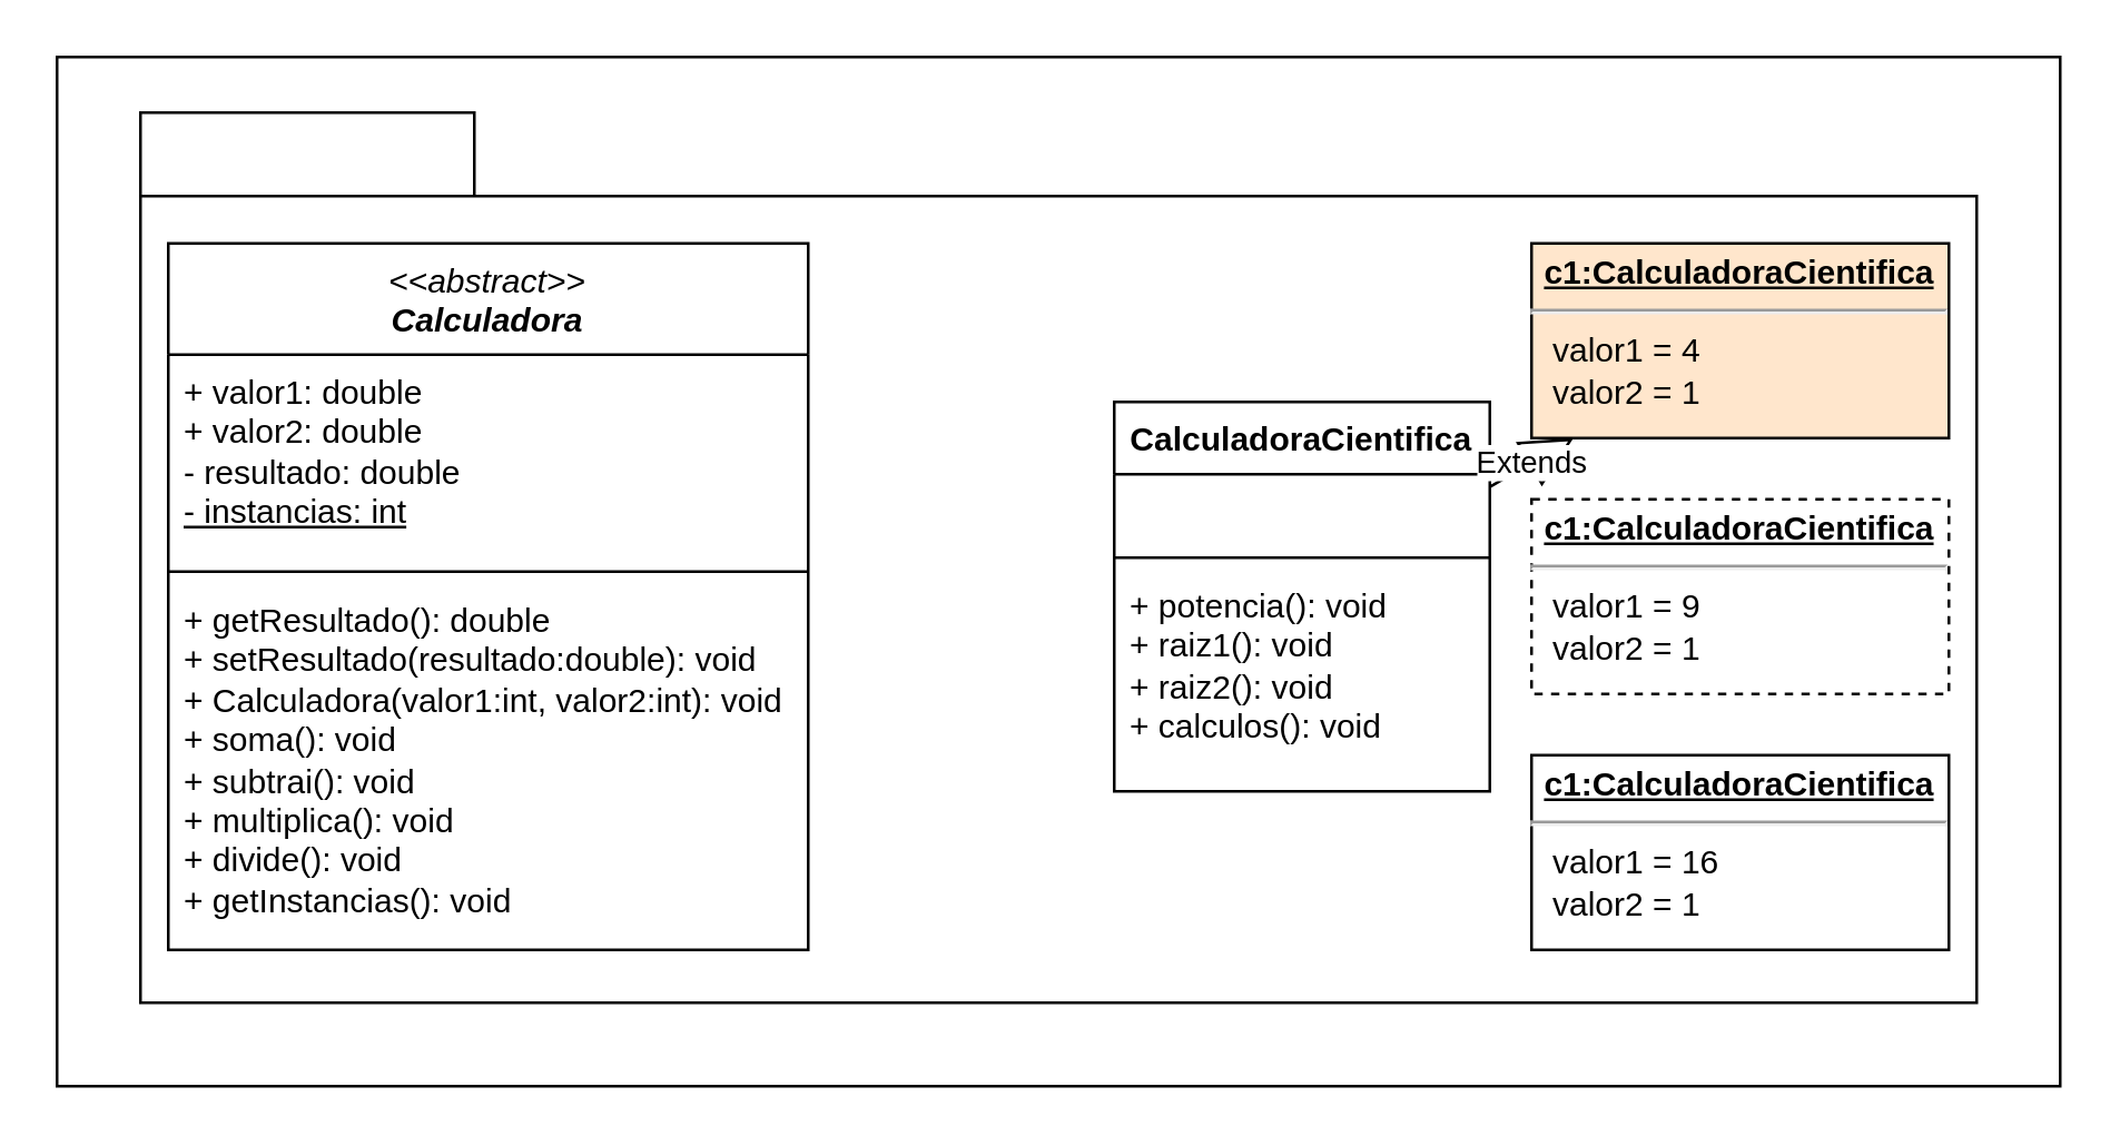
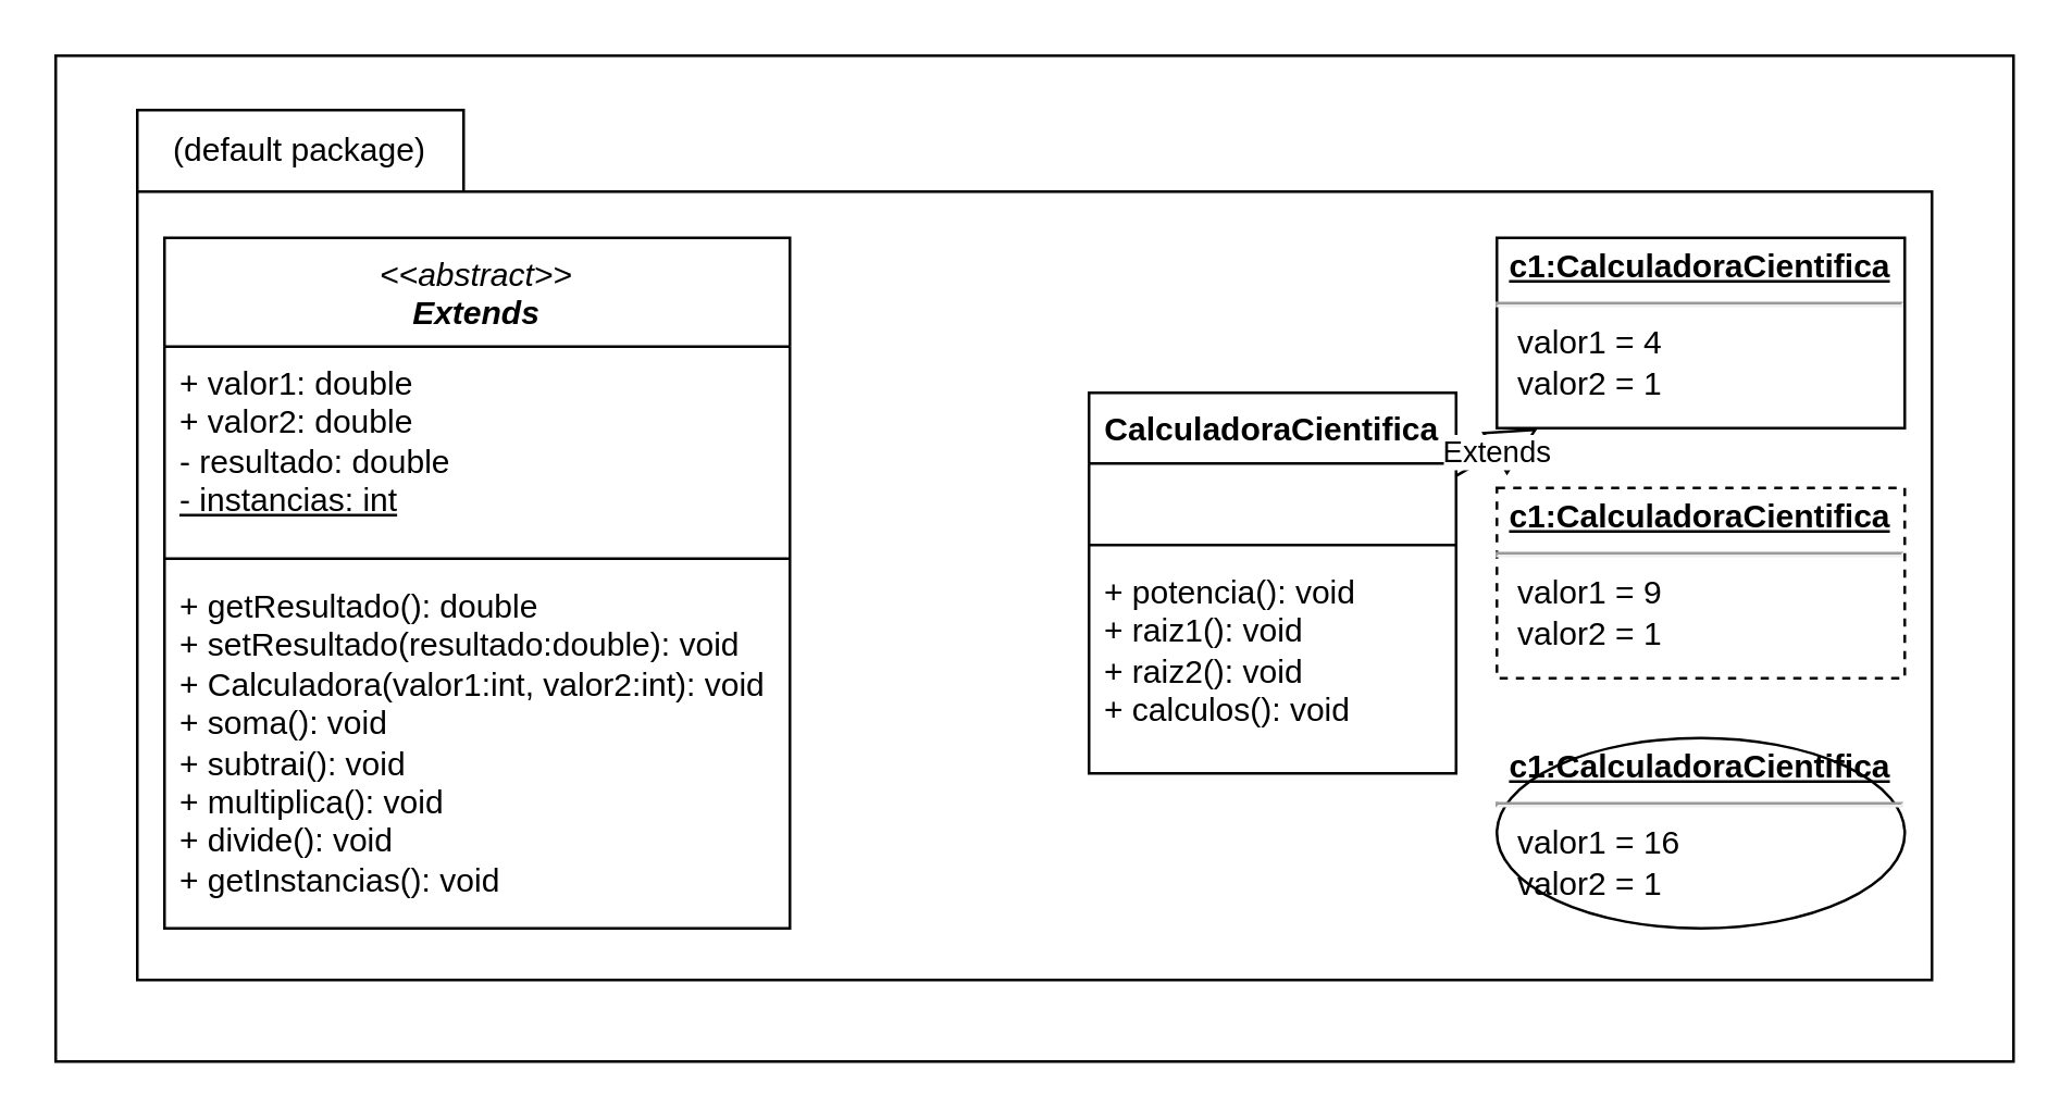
+ <mxCell id="4" value="(default package)" style="text;html=1;strokeColor=none;fillColor=none;align=center;verticalAlign=middle;whiteSpace=wrap;rounded=0;" parent="1" vertex="1"><mxGeometry x="60" y="40" width="100" height="30" as="geometry" /></mxCell>
- <mxCell id="5" value="&lt;i&gt;&lt;span style=&quot;font-weight: normal;&quot;&gt;&amp;lt;&amp;lt;abstract&amp;gt;&amp;gt;&lt;br&gt;&lt;/span&gt;Calculadora&lt;/i&gt;" style="swimlane;fontStyle=1;align=center;verticalAlign=top;childLayout=stackLayout;horizontal=1;startSize=40;horizontalStack=0;resizeParent=1;resizeParentMax=0;resizeLast=0;collapsible=1;marginBottom=0;whiteSpace=wrap;html=1;" parent="1" vertex="1"><mxGeometry x="60" y="87" width="230" height="254" as="geometry" /></mxCell>
+ <mxCell id="5" value="&lt;i&gt;&lt;span style=&quot;font-weight: normal;&quot;&gt;&amp;lt;&amp;lt;abstract&amp;gt;&amp;gt;&lt;br&gt;&lt;/span&gt;Extends&lt;/i&gt;" style="swimlane;fontStyle=1;align=center;verticalAlign=top;childLayout=stackLayout;horizontal=1;startSize=40;horizontalStack=0;resizeParent=1;resizeParentMax=0;resizeLast=0;collapsible=1;marginBottom=0;whiteSpace=wrap;html=1;" parent="1" vertex="1"><mxGeometry x="60" y="87" width="230" height="254" as="geometry" /></mxCell>
- <mxCell id="14" value="&lt;p style=&quot;margin:0px;margin-top:4px;text-align:center;text-decoration:underline;&quot;&gt;&lt;b&gt;c1:CalculadoraCientifica&lt;/b&gt;&lt;/p&gt;&lt;hr&gt;&lt;p style=&quot;margin:0px;margin-left:8px;&quot;&gt;valor1 = 4&lt;/p&gt;&lt;p style=&quot;margin:0px;margin-left:8px;&quot;&gt;valor2 = 1&lt;br&gt;&lt;/p&gt;" style="verticalAlign=top;align=left;overflow=fill;fontSize=12;fontFamily=Helvetica;html=1;whiteSpace=wrap;fillColor=#ffe6cc;" vertex="1" parent="1"><mxGeometry x="550" y="87" width="150" height="70" as="geometry" /></mxCell>
+ <mxCell id="14" value="&lt;p style=&quot;margin:0px;margin-top:4px;text-align:center;text-decoration:underline;&quot;&gt;&lt;b&gt;c1:CalculadoraCientifica&lt;/b&gt;&lt;/p&gt;&lt;hr&gt;&lt;p style=&quot;margin:0px;margin-left:8px;&quot;&gt;valor1 = 4&lt;/p&gt;&lt;p style=&quot;margin:0px;margin-left:8px;&quot;&gt;valor2 = 1&lt;br&gt;&lt;/p&gt;" style="verticalAlign=top;align=left;overflow=fill;fontSize=12;fontFamily=Helvetica;html=1;whiteSpace=wrap;" vertex="1" parent="1"><mxGeometry x="550" y="87" width="150" height="70" as="geometry" /></mxCell>
- <mxCell id="16" value="&lt;p style=&quot;margin:0px;margin-top:4px;text-align:center;text-decoration:underline;&quot;&gt;&lt;b&gt;c1:CalculadoraCientifica&lt;/b&gt;&lt;/p&gt;&lt;hr&gt;&lt;p style=&quot;border-color: var(--border-color); margin: 0px 0px 0px 8px;&quot;&gt;valor1 = 16&lt;/p&gt;&lt;p style=&quot;border-color: var(--border-color); margin: 0px 0px 0px 8px;&quot;&gt;valor2 = 1&lt;/p&gt;" style="verticalAlign=top;align=left;overflow=fill;fontSize=12;fontFamily=Helvetica;html=1;whiteSpace=wrap;" vertex="1" parent="1"><mxGeometry x="550" y="271" width="150" height="70" as="geometry" /></mxCell>
+ <mxCell id="16" value="&lt;p style=&quot;margin:0px;margin-top:4px;text-align:center;text-decoration:underline;&quot;&gt;&lt;b&gt;c1:CalculadoraCientifica&lt;/b&gt;&lt;/p&gt;&lt;hr&gt;&lt;p style=&quot;border-color: var(--border-color); margin: 0px 0px 0px 8px;&quot;&gt;valor1 = 16&lt;/p&gt;&lt;p style=&quot;border-color: var(--border-color); margin: 0px 0px 0px 8px;&quot;&gt;valor2 = 1&lt;/p&gt;" style="ellipse;verticalAlign=top;align=left;overflow=fill;fontSize=12;fontFamily=Helvetica;html=1;whiteSpace=wrap;" vertex="1" parent="1"><mxGeometry x="550" y="271" width="150" height="70" as="geometry" /></mxCell>
